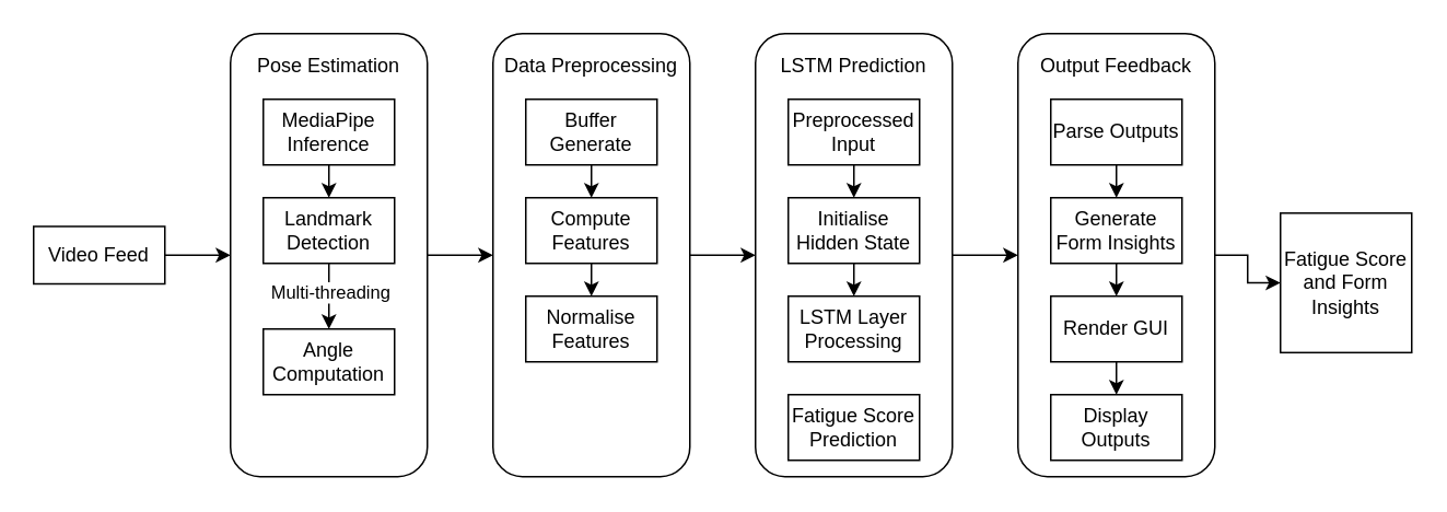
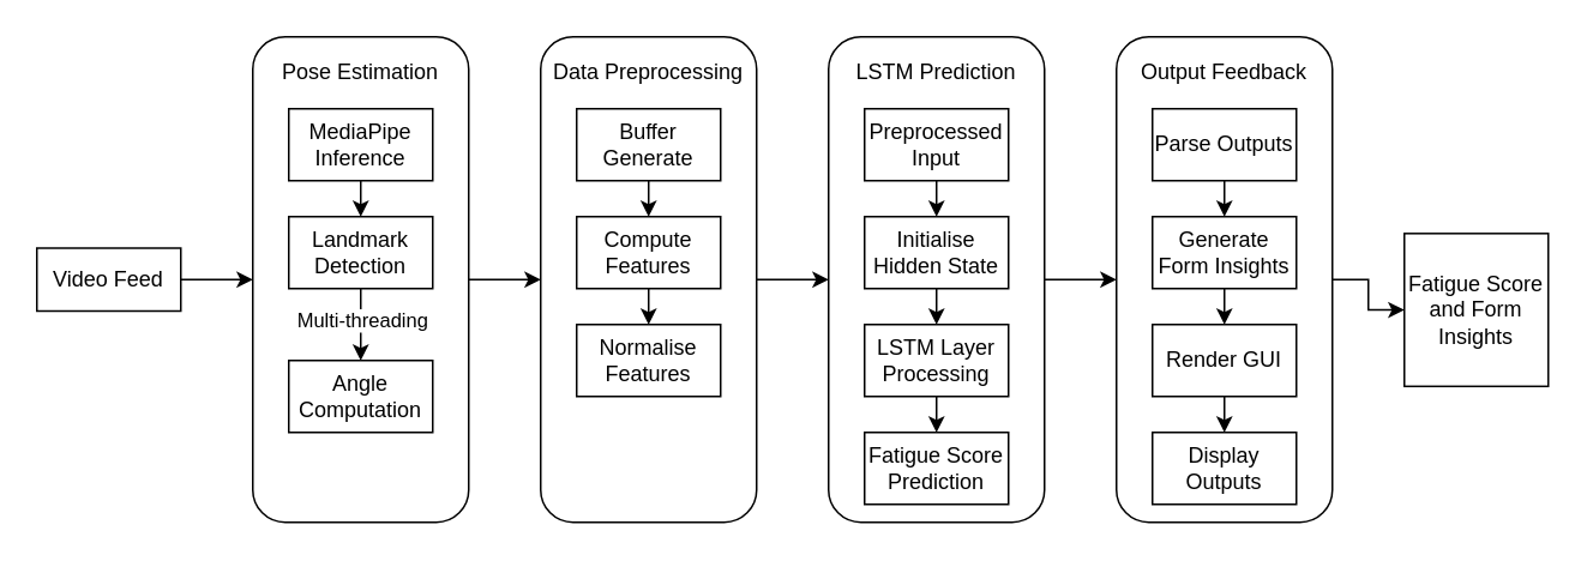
+ <mxCell id="33" style="edgeStyle=orthogonalEdgeStyle;rounded=0;orthogonalLoop=1;jettySize=auto;html=1;exitX=0.5;exitY=1;exitDx=0;exitDy=0;entryX=0.5;entryY=0;entryDx=0;entryDy=0;" edge="1" parent="1" source="34" target="35"><mxGeometry relative="1" as="geometry" /></mxCell>
